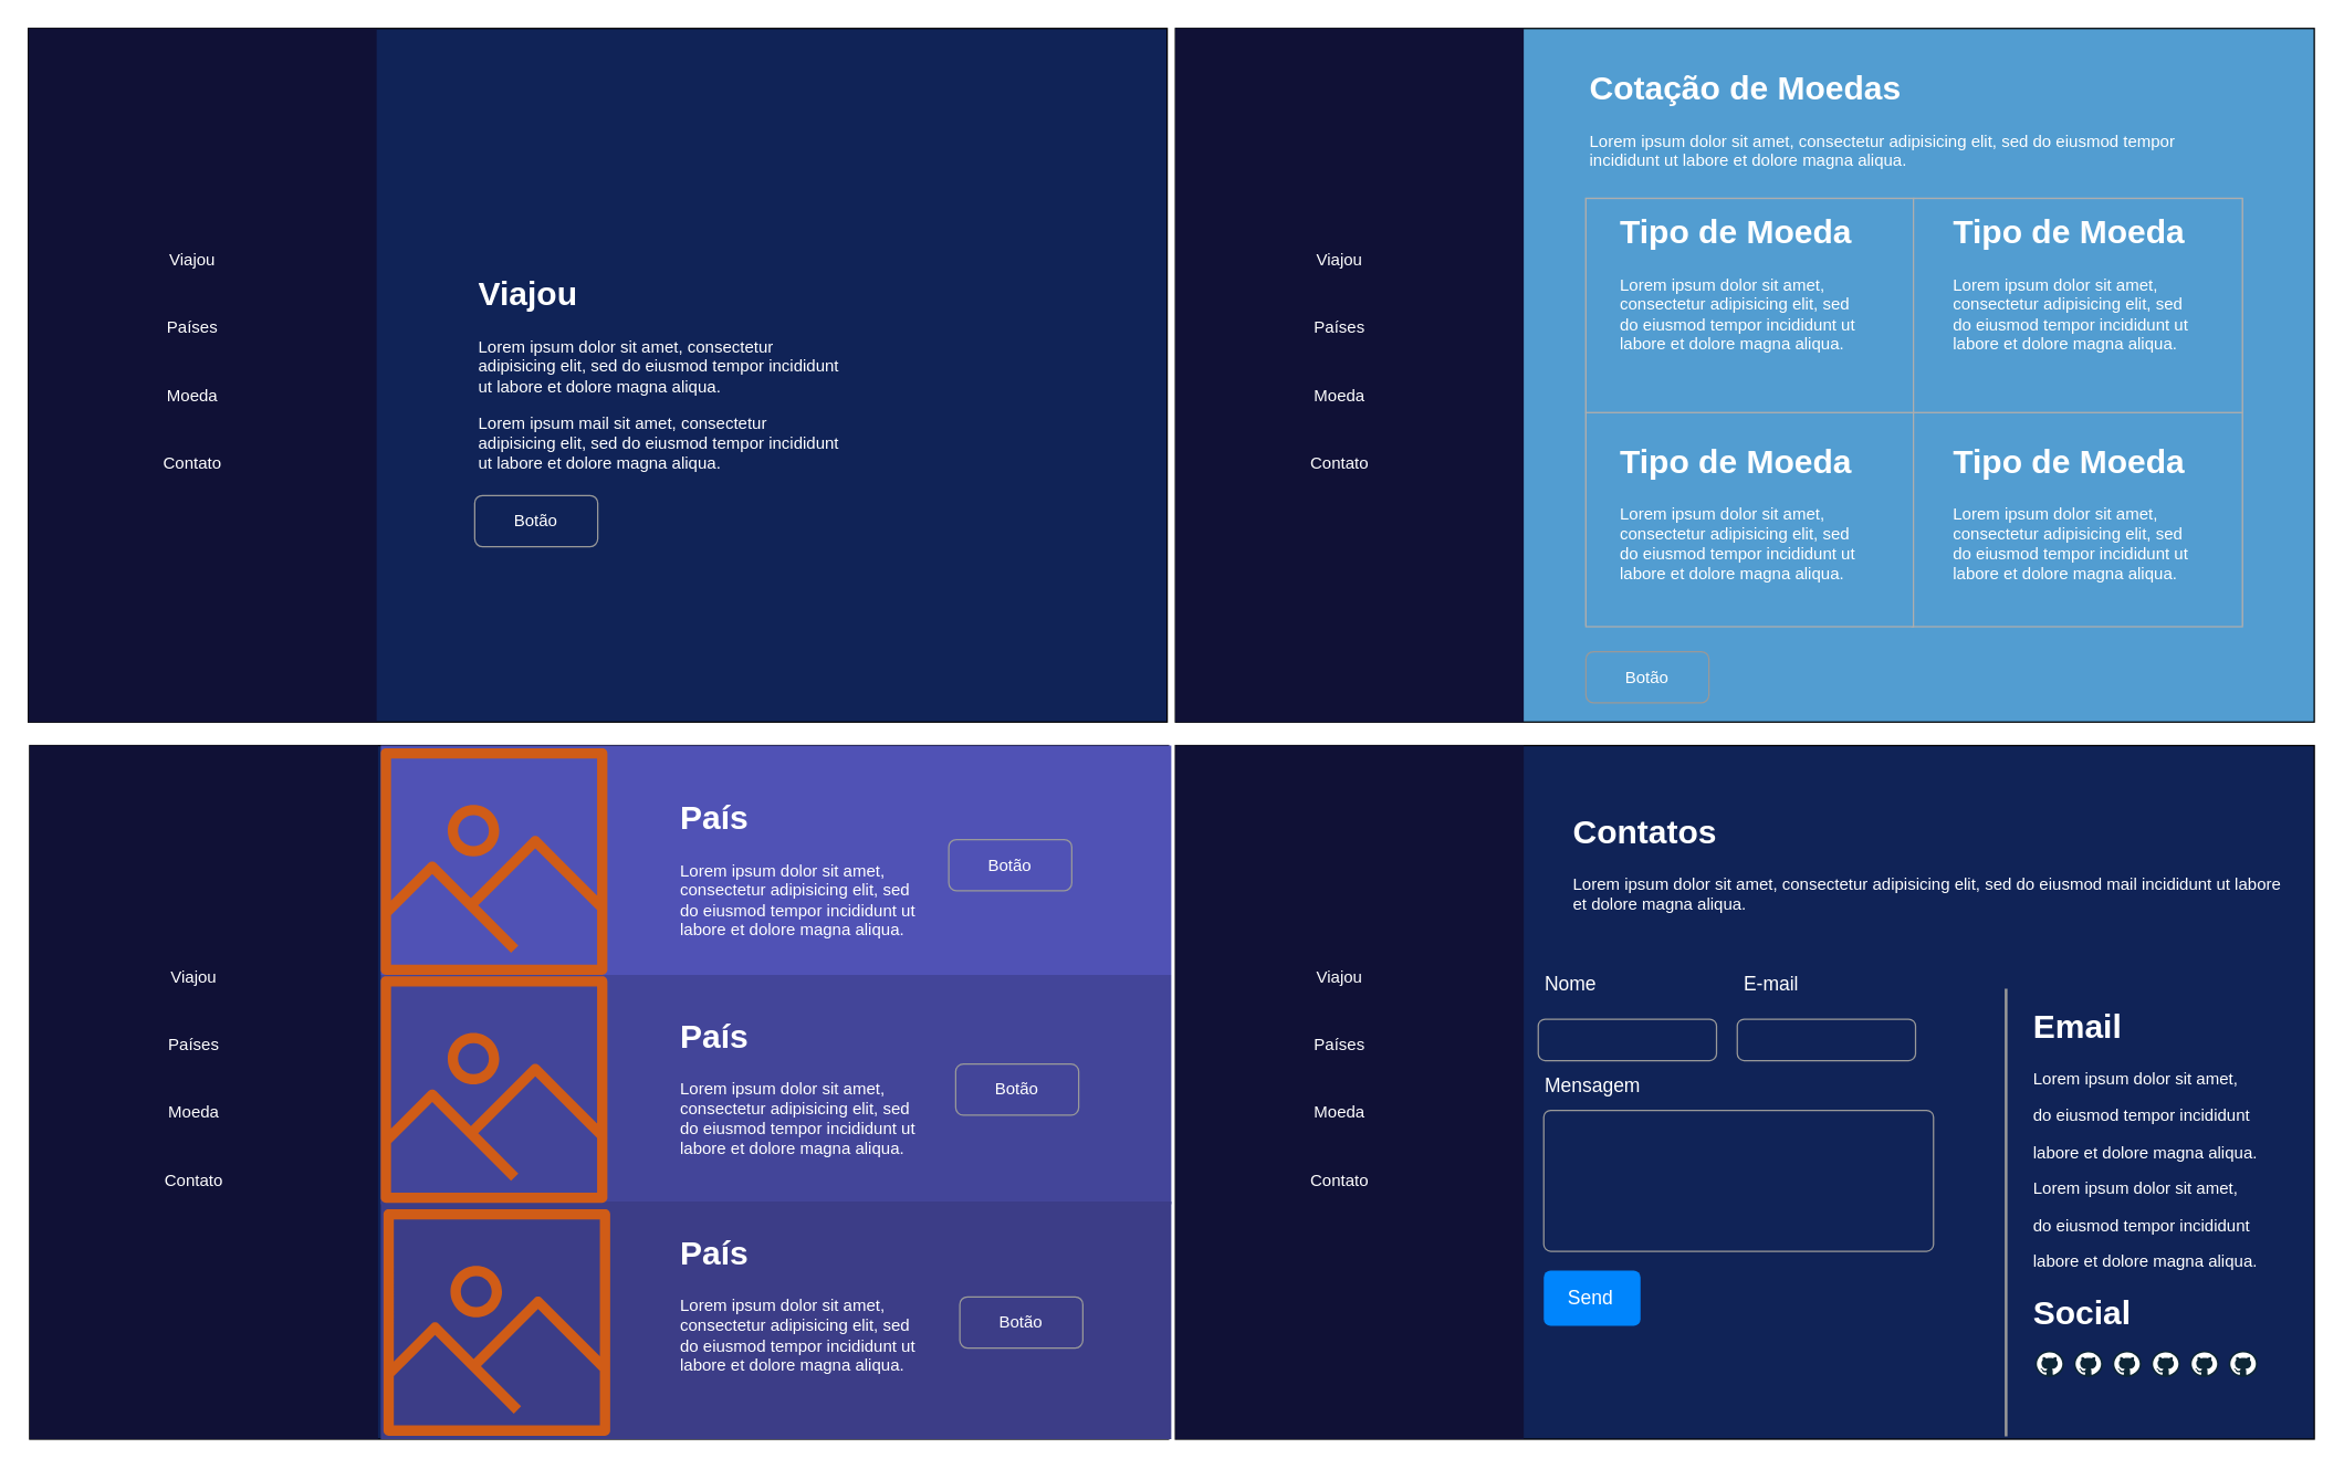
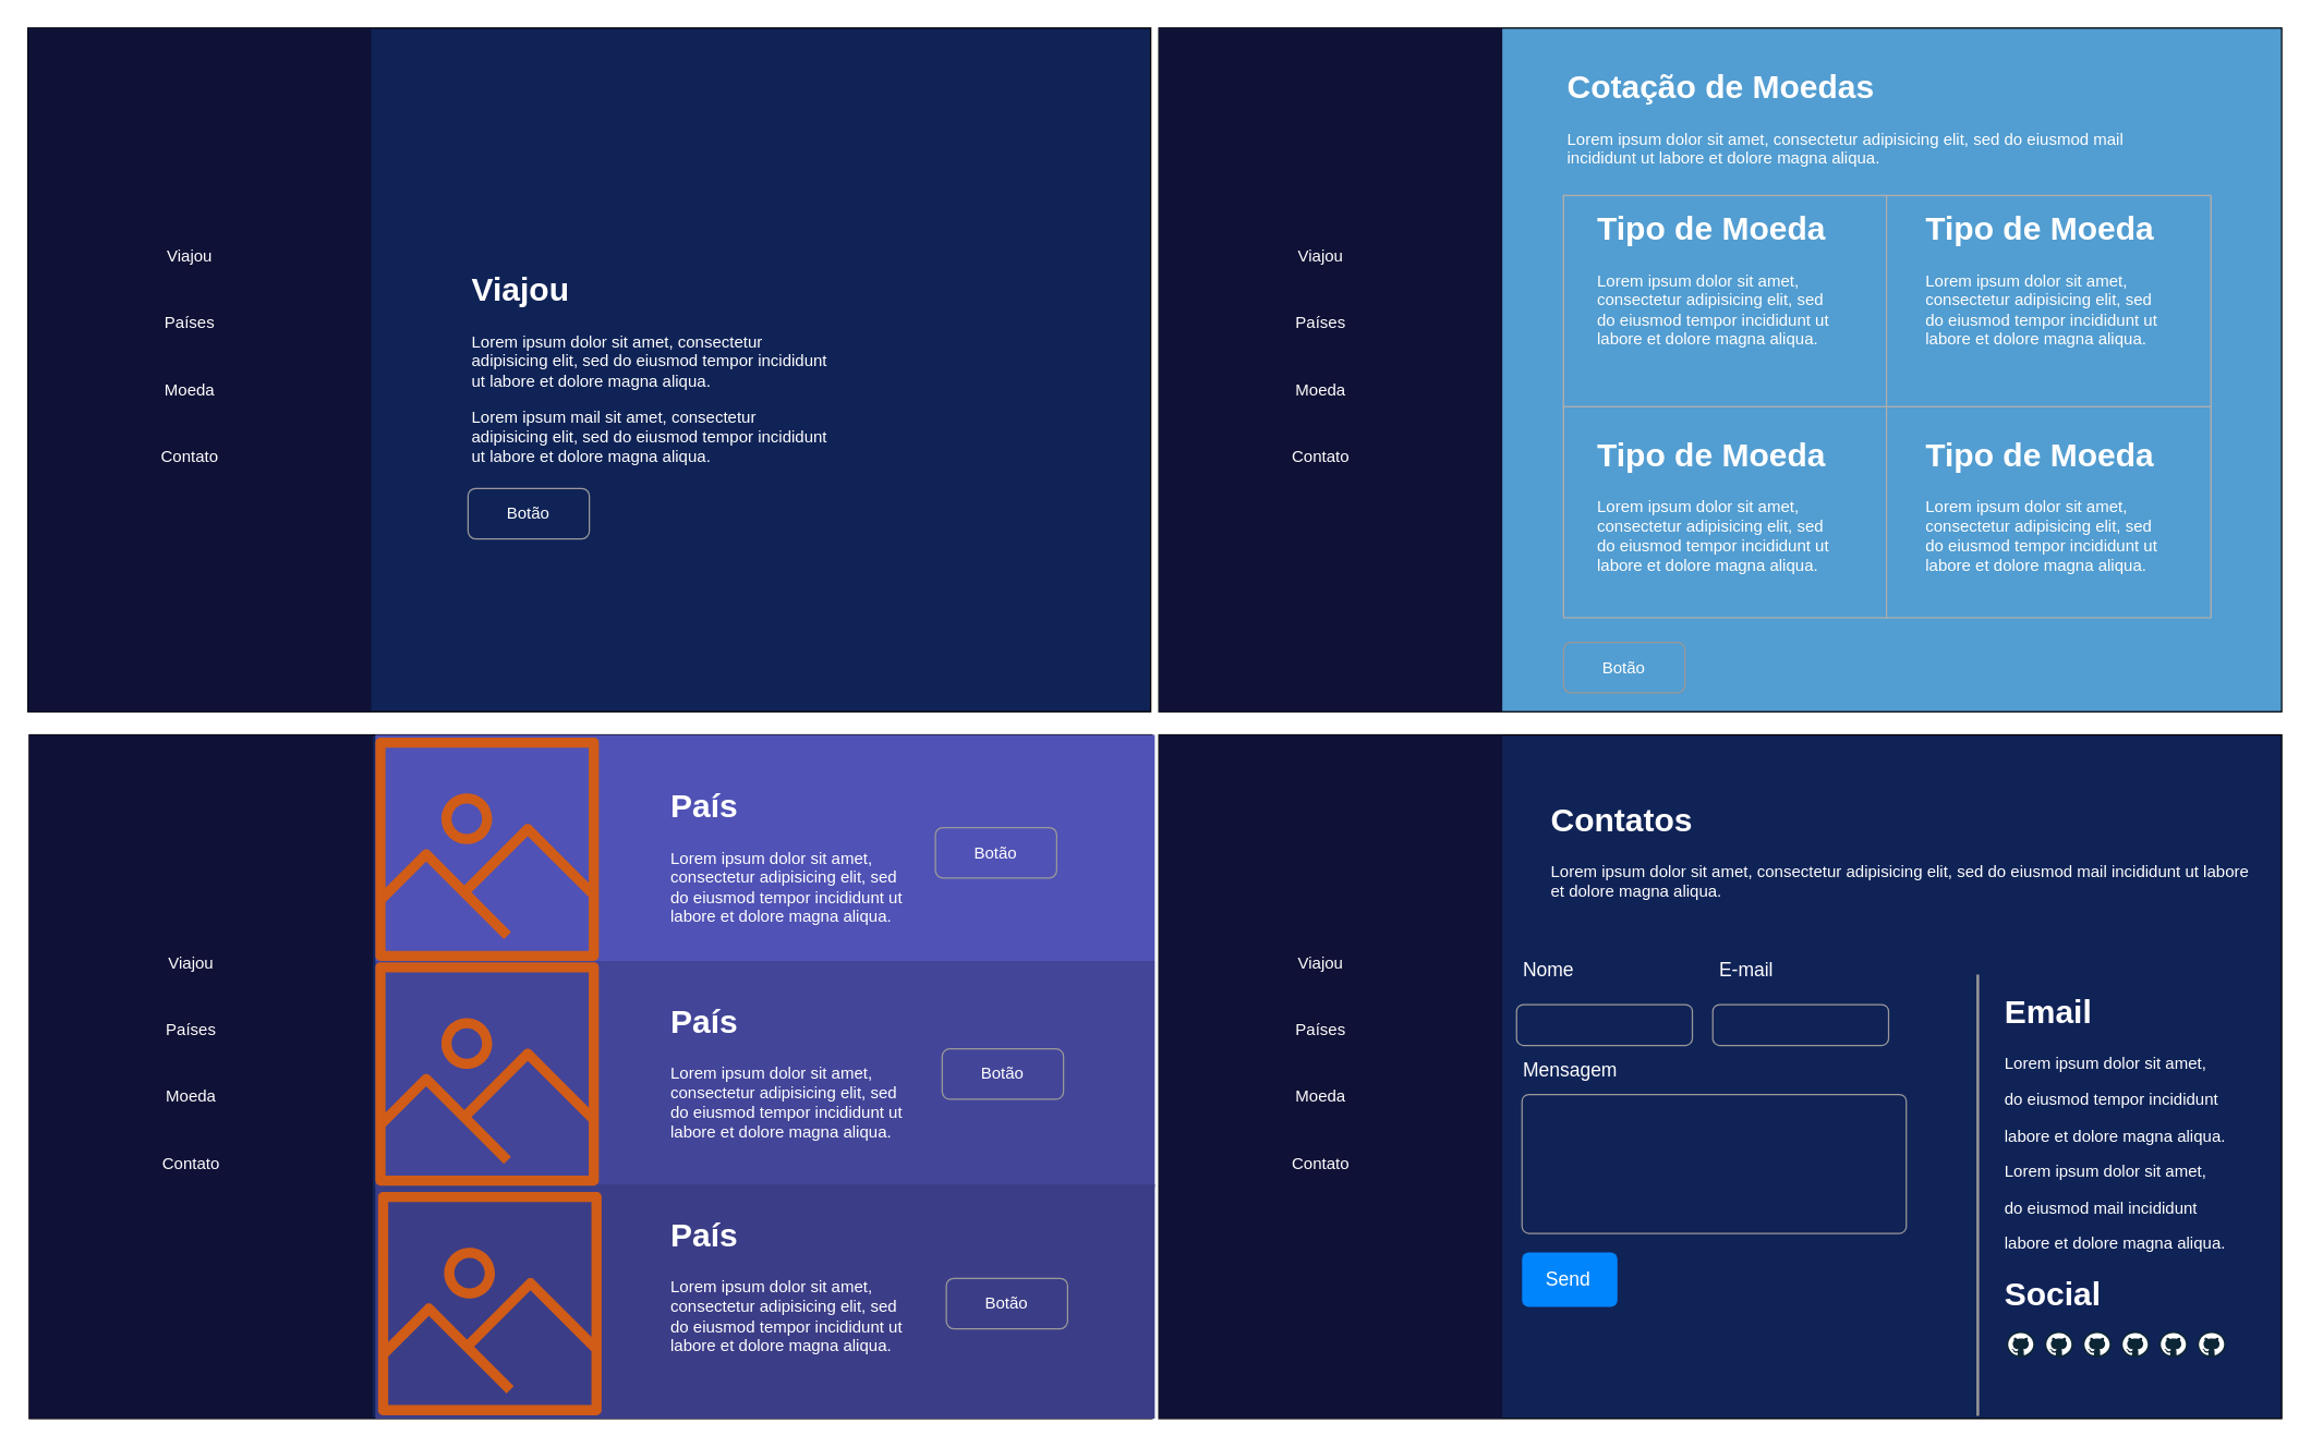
- <mxCell id="34" value="&lt;h1&gt;Cotação de Moedas&lt;/h1&gt;&lt;p&gt;Lorem ipsum dolor sit amet, consectetur adipisicing elit, sed do eiusmod tempor incididunt ut labore et dolore magna aliqua.&lt;/p&gt;" style="text;html=1;strokeColor=none;fillColor=none;spacing=5;spacingTop=-20;whiteSpace=wrap;overflow=hidden;rounded=0;fontColor=#FFFFFF;" parent="1" vertex="1"><mxGeometry x="1145" y="44" width="465" height="102" as="geometry" /></mxCell>
+ <mxCell id="34" value="&lt;h1&gt;Cotação de Moedas&lt;/h1&gt;&lt;p&gt;Lorem ipsum dolor sit amet, consectetur adipisicing elit, sed do eiusmod mail incididunt ut labore et dolore magna aliqua.&lt;/p&gt;" style="text;html=1;strokeColor=none;fillColor=none;spacing=5;spacingTop=-20;whiteSpace=wrap;overflow=hidden;rounded=0;fontColor=#FFFFFF;" parent="1" vertex="1"><mxGeometry x="1145" y="44" width="465" height="102" as="geometry" /></mxCell>
- <mxCell id="60" value="&lt;h1&gt;&lt;font color=&quot;#ffffff&quot;&gt;Email&lt;/font&gt;&lt;/h1&gt;&lt;p&gt;&lt;font color=&quot;#ffffff&quot;&gt;Lorem ipsum dolor sit amet,&lt;/font&gt;&lt;/p&gt;&lt;p&gt;&lt;span style=&quot;color: rgb(255 , 255 , 255)&quot;&gt;do eiusmod tempor incididunt&amp;nbsp;&lt;/span&gt;&lt;/p&gt;&lt;p&gt;&lt;span style=&quot;color: rgb(255 , 255 , 255)&quot;&gt;labore et dolore magna aliqua.&lt;/span&gt;&lt;/p&gt;&lt;p&gt;&lt;font color=&quot;#ffffff&quot;&gt;Lorem ipsum dolor sit amet,&lt;/font&gt;&lt;/p&gt;&lt;p&gt;&lt;span style=&quot;color: rgb(255 , 255 , 255)&quot;&gt;do eiusmod tempor incididunt&amp;nbsp;&lt;/span&gt;&lt;/p&gt;&lt;p&gt;&lt;span style=&quot;color: rgb(255 , 255 , 255)&quot;&gt;labore et dolore magna aliqua.&lt;/span&gt;&lt;/p&gt;&lt;h1&gt;&lt;font color=&quot;#ffffff&quot;&gt;Social&lt;/font&gt;&lt;/h1&gt;&lt;div&gt;&lt;font color=&quot;#ffffff&quot;&gt;&lt;br&gt;&lt;/font&gt;&lt;/div&gt;&lt;p&gt;&lt;font color=&quot;#ffffff&quot;&gt;&lt;br&gt;&lt;/font&gt;&lt;/p&gt;&lt;h1&gt;&lt;br&gt;&lt;/h1&gt;" style="text;html=1;strokeColor=none;fillColor=none;spacing=5;spacingTop=-20;whiteSpace=wrap;overflow=hidden;rounded=0;" parent="1" vertex="1"><mxGeometry x="1466" y="723" width="190" height="315" as="geometry" /></mxCell>
+ <mxCell id="60" value="&lt;h1&gt;&lt;font color=&quot;#ffffff&quot;&gt;Email&lt;/font&gt;&lt;/h1&gt;&lt;p&gt;&lt;font color=&quot;#ffffff&quot;&gt;Lorem ipsum dolor sit amet,&lt;/font&gt;&lt;/p&gt;&lt;p&gt;&lt;span style=&quot;color: rgb(255 , 255 , 255)&quot;&gt;do eiusmod tempor incididunt&amp;nbsp;&lt;/span&gt;&lt;/p&gt;&lt;p&gt;&lt;span style=&quot;color: rgb(255 , 255 , 255)&quot;&gt;labore et dolore magna aliqua.&lt;/span&gt;&lt;/p&gt;&lt;p&gt;&lt;font color=&quot;#ffffff&quot;&gt;Lorem ipsum dolor sit amet,&lt;/font&gt;&lt;/p&gt;&lt;p&gt;&lt;span style=&quot;color: rgb(255 , 255 , 255)&quot;&gt;do eiusmod mail incididunt&amp;nbsp;&lt;/span&gt;&lt;/p&gt;&lt;p&gt;&lt;span style=&quot;color: rgb(255 , 255 , 255)&quot;&gt;labore et dolore magna aliqua.&lt;/span&gt;&lt;/p&gt;&lt;h1&gt;&lt;font color=&quot;#ffffff&quot;&gt;Social&lt;/font&gt;&lt;/h1&gt;&lt;div&gt;&lt;font color=&quot;#ffffff&quot;&gt;&lt;br&gt;&lt;/font&gt;&lt;/div&gt;&lt;p&gt;&lt;font color=&quot;#ffffff&quot;&gt;&lt;br&gt;&lt;/font&gt;&lt;/p&gt;&lt;h1&gt;&lt;br&gt;&lt;/h1&gt;" style="text;html=1;strokeColor=none;fillColor=none;spacing=5;spacingTop=-20;whiteSpace=wrap;overflow=hidden;rounded=0;" parent="1" vertex="1"><mxGeometry x="1466" y="723" width="190" height="315" as="geometry" /></mxCell>
